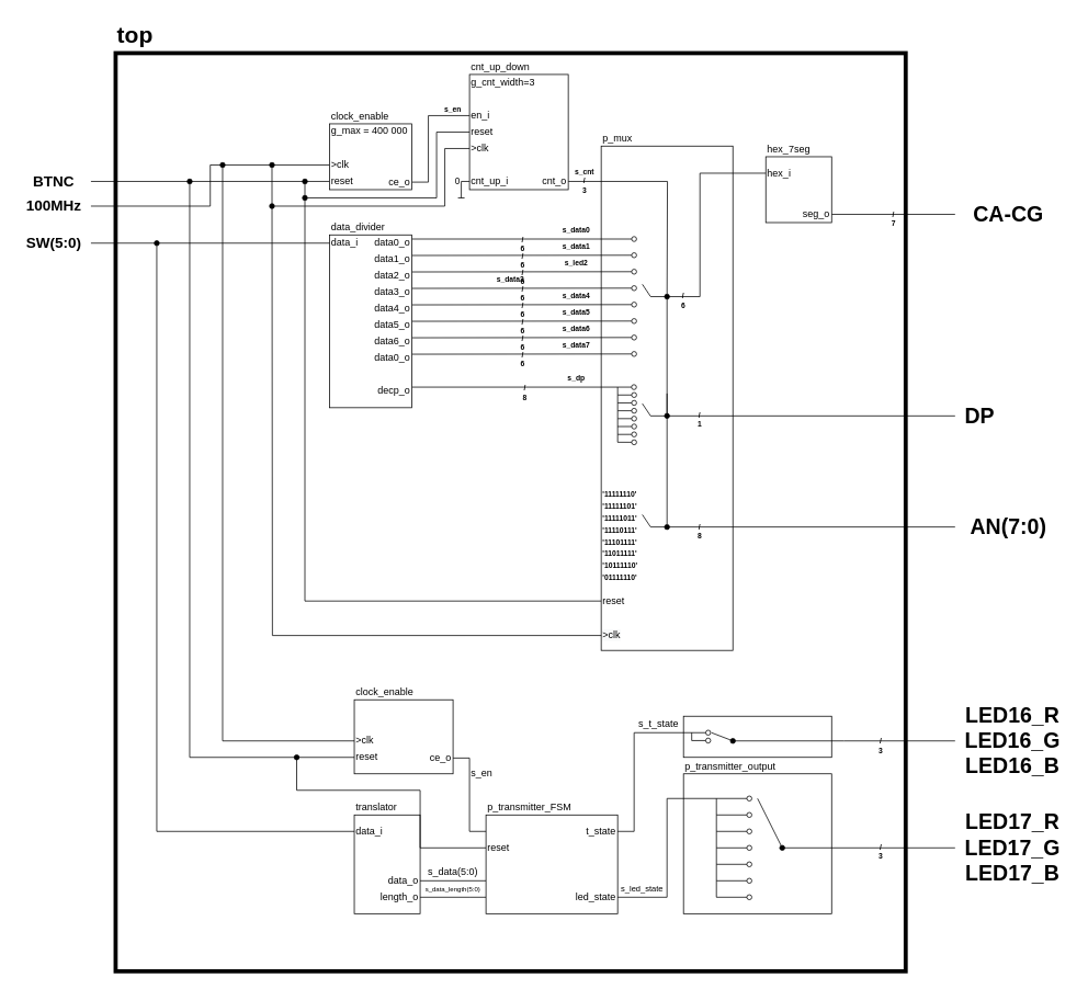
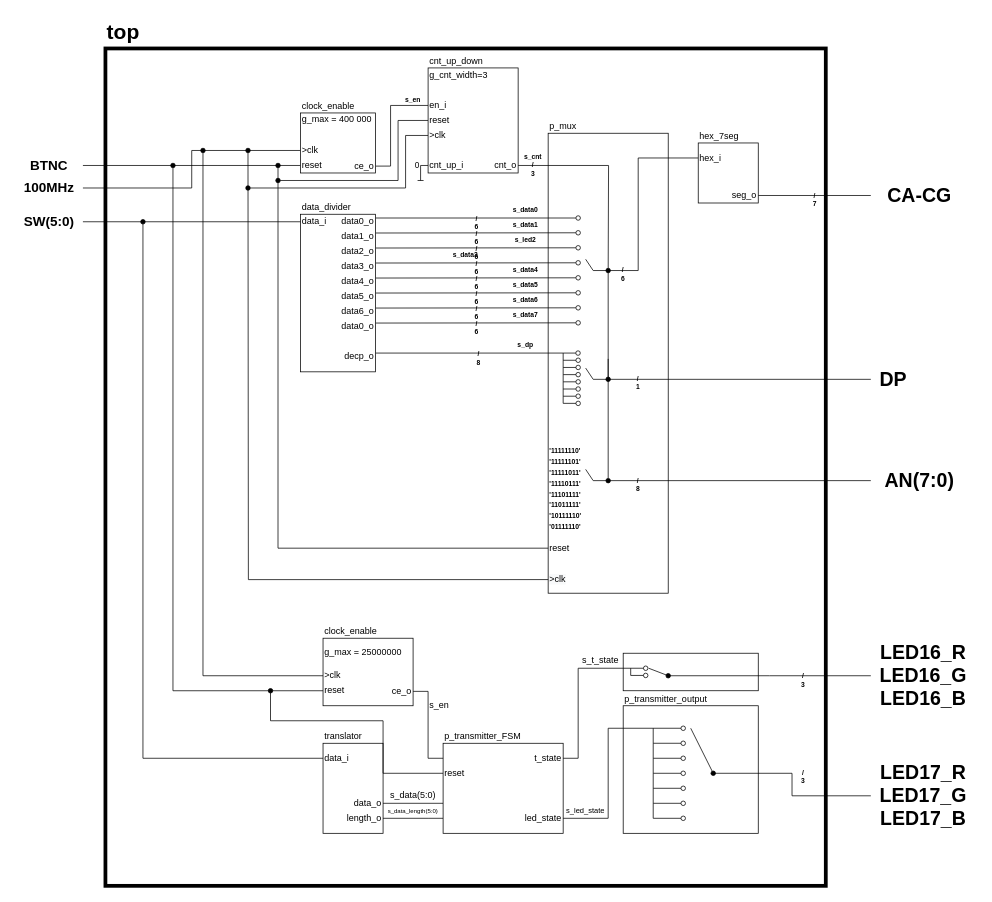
+ <mxCell id="131" value="g_max = 25000000" style="text;html=1;strokeColor=none;fillColor=none;align=left;verticalAlign=middle;whiteSpace=wrap;rounded=0;" parent="126" vertex="1"><mxGeometry y="30" width="110" height="18.33" as="geometry" /></mxCell>
- <mxCell id="152" value="LED17_R&lt;br style=&quot;font-size: 26px;&quot;&gt;LED17_G&lt;br style=&quot;font-size: 26px;&quot;&gt;LED17_B" style="text;html=1;strokeColor=none;fillColor=none;align=center;verticalAlign=middle;whiteSpace=wrap;rounded=0;fontSize=26;fontStyle=1" parent="1" vertex="1"><mxGeometry x="1160" y="980" width="140" height="100" as="geometry" /></mxCell>
+ <mxCell id="152" value="LED17_R&lt;br style=&quot;font-size: 26px;&quot;&gt;LED17_G&lt;br style=&quot;font-size: 26px;&quot;&gt;LED17_B" style="text;html=1;strokeColor=none;fillColor=none;align=center;verticalAlign=middle;whiteSpace=wrap;rounded=0;fontSize=26;fontStyle=1" parent="1" vertex="1"><mxGeometry x="1160" y="1010" width="140" height="100" as="geometry" /></mxCell>
